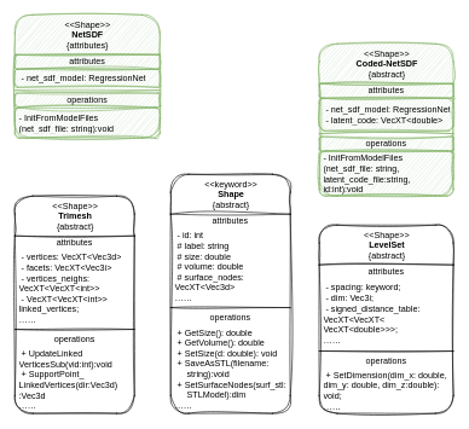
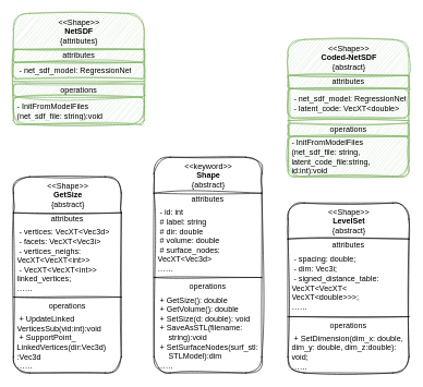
- <mxCell id="8" value="&amp;lt;&amp;lt;Shape&amp;gt;&amp;gt;&lt;br&gt;&lt;b&gt;Trimesh&lt;/b&gt;&lt;br&gt;{abstract}" style="swimlane;fontStyle=0;align=center;verticalAlign=top;childLayout=stackLayout;horizontal=1;startSize=55;horizontalStack=0;resizeParent=1;resizeParentMax=0;resizeLast=0;collapsible=0;marginBottom=0;html=1;rounded=1;sketch=1;curveFitting=1;jiggle=2;" parent="1" vertex="1"><mxGeometry x="20" y="270" width="165" height="300" as="geometry" /></mxCell>
+ <mxCell id="8" value="&amp;lt;&amp;lt;Shape&amp;gt;&amp;gt;&lt;br&gt;&lt;b&gt;GetSize&lt;/b&gt;&lt;br&gt;{abstract}" style="swimlane;fontStyle=0;align=center;verticalAlign=top;childLayout=stackLayout;horizontal=1;startSize=55;horizontalStack=0;resizeParent=1;resizeParentMax=0;resizeLast=0;collapsible=0;marginBottom=0;html=1;rounded=1;sketch=1;curveFitting=1;jiggle=2;" parent="1" vertex="1"><mxGeometry x="20" y="270" width="165" height="300" as="geometry" /></mxCell>
- <mxCell id="4" value="&amp;nbsp;- id: int&lt;br style=&quot;border-color: var(--border-color); padding: 0px; margin: 0px;&quot;&gt;&amp;nbsp;# label: string&lt;br style=&quot;border-color: var(--border-color); padding: 0px; margin: 0px;&quot;&gt;&amp;nbsp;# size:&amp;nbsp;double&lt;br style=&quot;border-color: var(--border-color); padding: 0px; margin: 0px;&quot;&gt;&amp;nbsp;# volume: double&lt;br style=&quot;border-color: var(--border-color); padding: 0px; margin: 0px;&quot;&gt;&amp;nbsp;# surface_nodes:&lt;br style=&quot;border-color: var(--border-color); padding: 0px; margin: 0px;&quot;&gt;VecXT&amp;lt;Vec3d&amp;gt;&lt;br style=&quot;border-color: var(--border-color); padding: 0px; margin: 0px;&quot;&gt;……" style="text;html=1;strokeColor=none;fillColor=none;align=left;verticalAlign=middle;spacingLeft=4;spacingRight=4;overflow=hidden;rotatable=0;points=[[0,0.5],[1,0.5]];portConstraint=eastwest;rounded=1;sketch=1;curveFitting=1;jiggle=2;" parent="2" vertex="1"><mxGeometry y="75" width="165" height="105" as="geometry" /></mxCell>
+ <mxCell id="4" value="&amp;nbsp;- id: int&lt;br style=&quot;border-color: var(--border-color); padding: 0px; margin: 0px;&quot;&gt;&amp;nbsp;# label: string&lt;br style=&quot;border-color: var(--border-color); padding: 0px; margin: 0px;&quot;&gt;&amp;nbsp;# dir:&amp;nbsp;double&lt;br style=&quot;border-color: var(--border-color); padding: 0px; margin: 0px;&quot;&gt;&amp;nbsp;# volume: double&lt;br style=&quot;border-color: var(--border-color); padding: 0px; margin: 0px;&quot;&gt;&amp;nbsp;# surface_nodes:&lt;br style=&quot;border-color: var(--border-color); padding: 0px; margin: 0px;&quot;&gt;VecXT&amp;lt;Vec3d&amp;gt;&lt;br style=&quot;border-color: var(--border-color); padding: 0px; margin: 0px;&quot;&gt;……" style="text;html=1;strokeColor=none;fillColor=none;align=left;verticalAlign=middle;spacingLeft=4;spacingRight=4;overflow=hidden;rotatable=0;points=[[0,0.5],[1,0.5]];portConstraint=eastwest;rounded=1;sketch=1;curveFitting=1;jiggle=2;" parent="2" vertex="1"><mxGeometry y="75" width="165" height="105" as="geometry" /></mxCell>
- <mxCell id="16" value="&amp;nbsp;-&amp;nbsp;spacing: keyword;&lt;br style=&quot;border-color: var(--border-color); padding: 0px; margin: 0px;&quot;&gt;&amp;nbsp;- dim: Vec3i;&lt;br style=&quot;border-color: var(--border-color); padding: 0px; margin: 0px;&quot;&gt;&amp;nbsp;-&amp;nbsp;signed_distance_table:&lt;br style=&quot;border-color: var(--border-color); padding: 0px; margin: 0px;&quot;&gt;VecXT&amp;lt;VecXT&amp;lt;&lt;br style=&quot;border-color: var(--border-color); padding: 0px; margin: 0px;&quot;&gt;VecXT&amp;lt;double&amp;gt;&amp;gt;&amp;gt;;&lt;br style=&quot;border-color: var(--border-color); padding: 0px; margin: 0px;&quot;&gt;……" style="text;html=1;strokeColor=none;fillColor=none;align=left;verticalAlign=middle;spacingLeft=4;spacingRight=4;overflow=hidden;rotatable=0;points=[[0,0.5],[1,0.5]];portConstraint=eastwest;rounded=1;sketch=1;curveFitting=1;jiggle=2;" parent="14" vertex="1"><mxGeometry y="75" width="185" height="95" as="geometry" /></mxCell>
+ <mxCell id="16" value="&amp;nbsp;-&amp;nbsp;spacing: double;&lt;br style=&quot;border-color: var(--border-color); padding: 0px; margin: 0px;&quot;&gt;&amp;nbsp;- dim: Vec3i;&lt;br style=&quot;border-color: var(--border-color); padding: 0px; margin: 0px;&quot;&gt;&amp;nbsp;-&amp;nbsp;signed_distance_table:&lt;br style=&quot;border-color: var(--border-color); padding: 0px; margin: 0px;&quot;&gt;VecXT&amp;lt;VecXT&amp;lt;&lt;br style=&quot;border-color: var(--border-color); padding: 0px; margin: 0px;&quot;&gt;VecXT&amp;lt;double&amp;gt;&amp;gt;&amp;gt;;&lt;br style=&quot;border-color: var(--border-color); padding: 0px; margin: 0px;&quot;&gt;……" style="text;html=1;strokeColor=none;fillColor=none;align=left;verticalAlign=middle;spacingLeft=4;spacingRight=4;overflow=hidden;rotatable=0;points=[[0,0.5],[1,0.5]];portConstraint=eastwest;rounded=1;sketch=1;curveFitting=1;jiggle=2;" parent="14" vertex="1"><mxGeometry y="75" width="185" height="95" as="geometry" /></mxCell>
